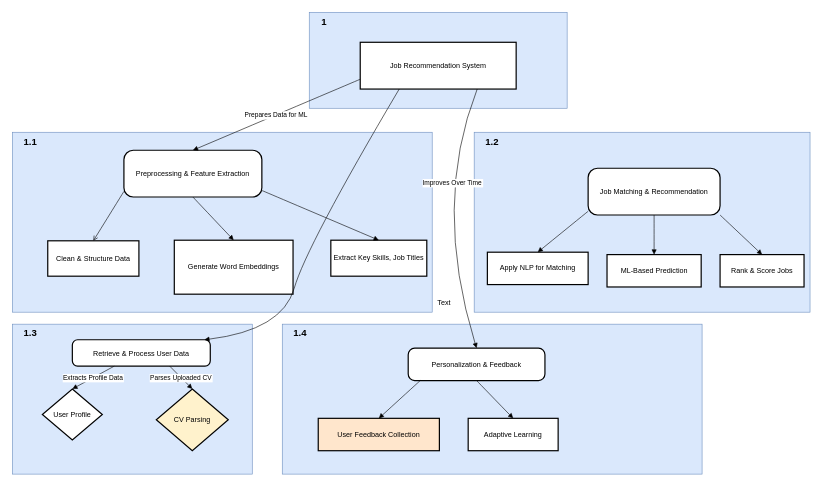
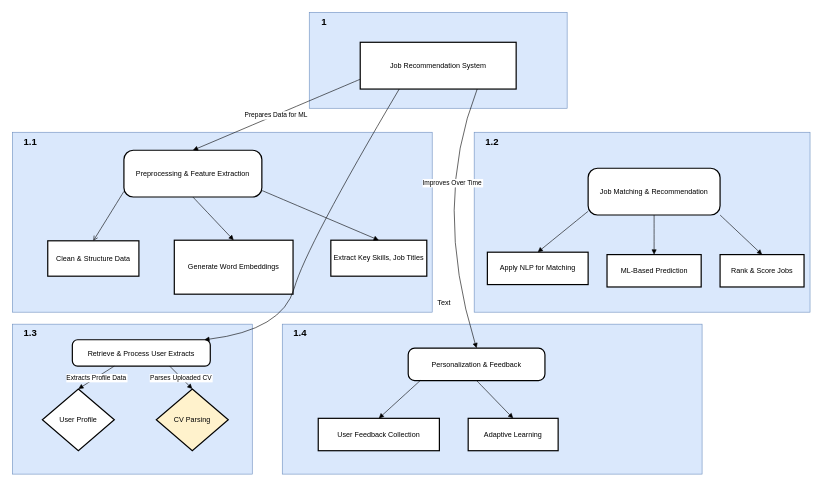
- <mxCell id="8" value="Retrieve &amp; Process User Data" style="rounded=1;arcSize=20;strokeWidth=2" vertex="1" parent="1"><mxGeometry x="120" y="566" width="230" height="44" as="geometry" /></mxCell>
+ <mxCell id="8" value="Retrieve &amp; Process User Extracts" style="rounded=1;arcSize=20;strokeWidth=2" vertex="1" parent="1"><mxGeometry x="120" y="566" width="230" height="44" as="geometry" /></mxCell>
- <mxCell id="9" value="User Profile" style="rhombus;strokeWidth=2;whiteSpace=wrap;" vertex="1" parent="1"><mxGeometry x="70" y="648" width="100" height="85" as="geometry" /></mxCell>
+ <mxCell id="9" value="User Profile" style="rhombus;strokeWidth=2;whiteSpace=wrap;" vertex="1" parent="1"><mxGeometry x="70" y="648" width="120" height="103" as="geometry" /></mxCell>
- <mxCell id="20" value="User Feedback Collection" style="whiteSpace=wrap;strokeWidth=2;fillColor=#ffe6cc;" vertex="1" parent="1"><mxGeometry x="530" y="697" width="202" height="54" as="geometry" /></mxCell>
+ <mxCell id="20" value="User Feedback Collection" style="whiteSpace=wrap;strokeWidth=2;" vertex="1" parent="1"><mxGeometry x="530" y="697" width="202" height="54" as="geometry" /></mxCell>
